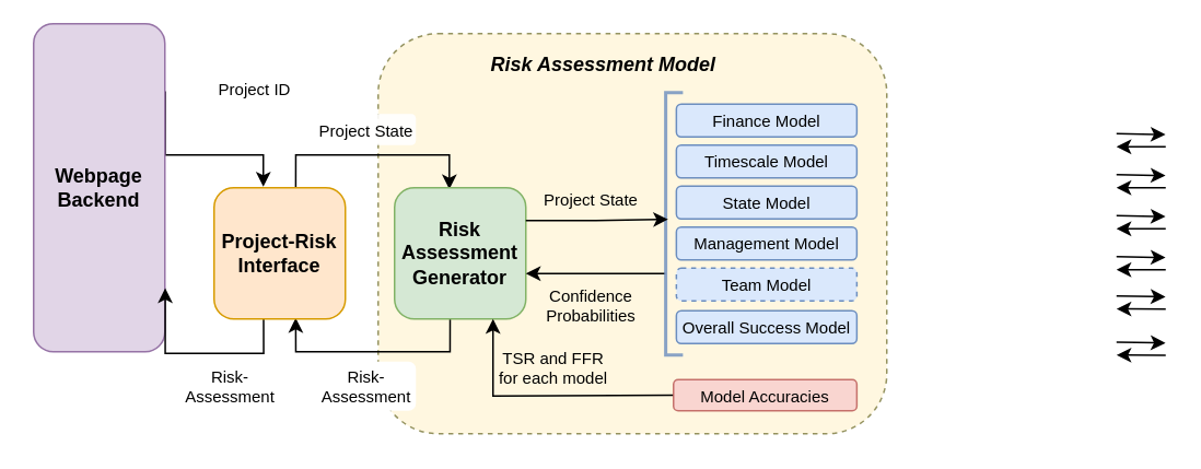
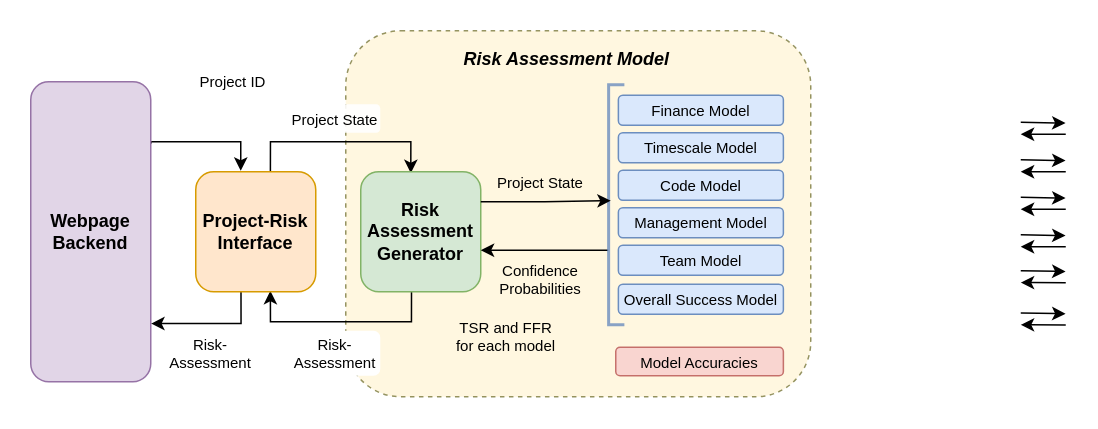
- <mxCell id="35" value="&lt;i&gt;&lt;b&gt;Risk Assessment Model&lt;/b&gt;&lt;/i&gt;" style="text;html=1;align=center;verticalAlign=middle;resizable=0;points=[];autosize=1;strokeColor=none;fillColor=none;" parent="1" vertex="1"><mxGeometry x="292" y="24" width="150" height="30" as="geometry" /></mxCell>
+ <mxCell id="35" value="&lt;i&gt;&lt;b&gt;Risk Assessment Model&lt;/b&gt;&lt;/i&gt;" style="text;html=1;align=center;verticalAlign=middle;resizable=0;points=[];autosize=1;strokeColor=none;fillColor=none;" parent="1" vertex="1"><mxGeometry x="302" y="24" width="150" height="30" as="geometry" /></mxCell>
- <mxCell id="4" value="Webpage Backend" style="rounded=1;whiteSpace=wrap;html=1;fillColor=#e1d5e7;strokeColor=#9673a6;fontStyle=1" parent="1" vertex="1"><mxGeometry x="20" y="14" width="80" height="200" as="geometry" /></mxCell>
+ <mxCell id="4" value="Webpage Backend" style="rounded=1;whiteSpace=wrap;html=1;fillColor=#e1d5e7;strokeColor=#9673a6;fontStyle=1" parent="1" vertex="1"><mxGeometry x="20" y="54" width="80" height="200" as="geometry" /></mxCell>
- <mxCell id="21" value="State Model" style="rounded=1;whiteSpace=wrap;html=1;fillColor=#dae8fc;strokeColor=#6c8ebf;fontSize=10;" parent="1" vertex="1"><mxGeometry x="411.75" y="113" width="110" height="20" as="geometry" /></mxCell>
+ <mxCell id="21" value="Code Model" style="rounded=1;whiteSpace=wrap;html=1;fillColor=#dae8fc;strokeColor=#6c8ebf;fontSize=10;" parent="1" vertex="1"><mxGeometry x="411.75" y="113" width="110" height="20" as="geometry" /></mxCell>
- <mxCell id="23" value="Team Model" style="rounded=1;whiteSpace=wrap;html=1;fillColor=#dae8fc;strokeColor=#6c8ebf;fontSize=10;dashed=1;" parent="1" vertex="1"><mxGeometry x="411.75" y="163" width="110" height="20" as="geometry" /></mxCell>
+ <mxCell id="23" value="Team Model" style="rounded=1;whiteSpace=wrap;html=1;fillColor=#dae8fc;strokeColor=#6c8ebf;fontSize=10;" parent="1" vertex="1"><mxGeometry x="411.75" y="163" width="110" height="20" as="geometry" /></mxCell>
- <mxCell id="38" style="rounded=0;orthogonalLoop=1;jettySize=auto;html=1;exitX=0;exitY=0.5;exitDx=0;exitDy=0;entryX=0.75;entryY=1;entryDx=0;entryDy=0;strokeWidth=1;fontSize=10;" edge="1" parent="1" source="39" target="9"><mxGeometry relative="1" as="geometry"><Array as="points"><mxPoint x="300" y="241" /></Array></mxGeometry></mxCell>
